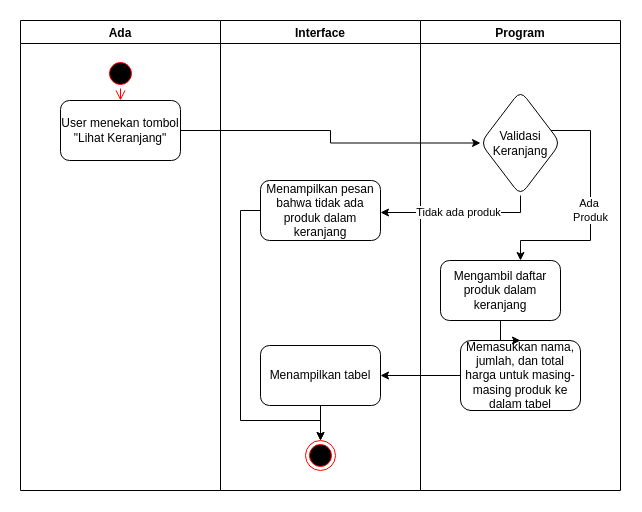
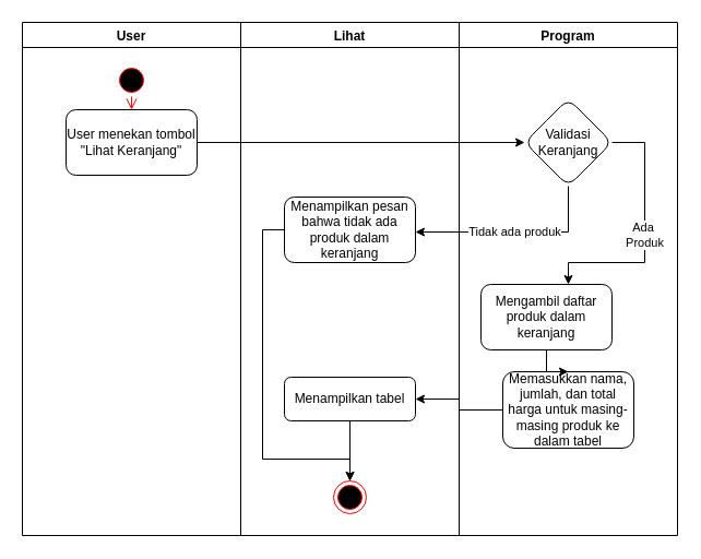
- <mxCell id="2" value="Ada" style="swimlane;" vertex="1" parent="1"><mxGeometry x="20" y="20" width="200" height="470" as="geometry" /></mxCell>
+ <mxCell id="2" value="User" style="swimlane;" vertex="1" parent="1"><mxGeometry x="20" y="20" width="200" height="470" as="geometry" /></mxCell>
- <mxCell id="6" value="Interface" style="swimlane;" vertex="1" parent="1"><mxGeometry x="220" y="20" width="200" height="470" as="geometry" /></mxCell>
+ <mxCell id="6" value="Lihat" style="swimlane;" vertex="1" parent="1"><mxGeometry x="220" y="20" width="200" height="470" as="geometry" /></mxCell>
- <mxCell id="11" value="Validasi Keranjang" style="rhombus;whiteSpace=wrap;html=1;rounded=1;" vertex="1" parent="10"><mxGeometry x="60" y="70" width="80" height="105" as="geometry" /></mxCell>
+ <mxCell id="11" value="Validasi Keranjang" style="rhombus;whiteSpace=wrap;html=1;rounded=1;" vertex="1" parent="10"><mxGeometry x="60" y="70" width="80" height="80" as="geometry" /></mxCell>
- <mxCell id="19" value="Menampilkan tabel" style="whiteSpace=wrap;html=1;rounded=1;" vertex="1" parent="1"><mxGeometry x="260" y="345" width="120" height="60" as="geometry" /></mxCell>
+ <mxCell id="19" value="Menampilkan tabel" style="whiteSpace=wrap;html=1;rounded=1;" vertex="1" parent="1"><mxGeometry x="260" y="345" width="120" height="40" as="geometry" /></mxCell>
